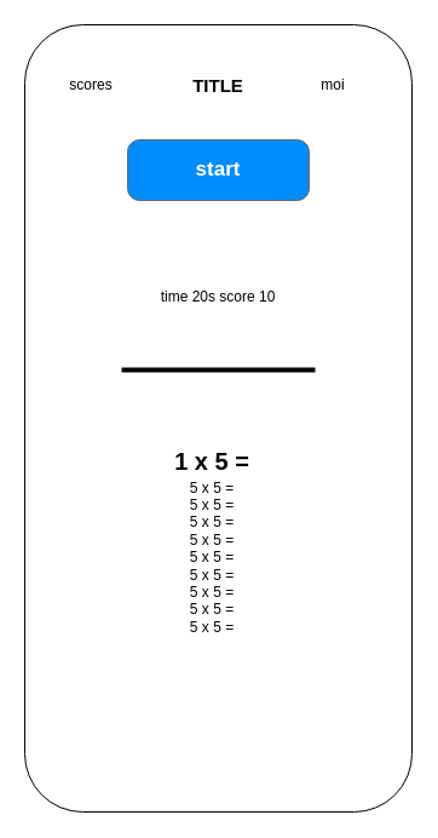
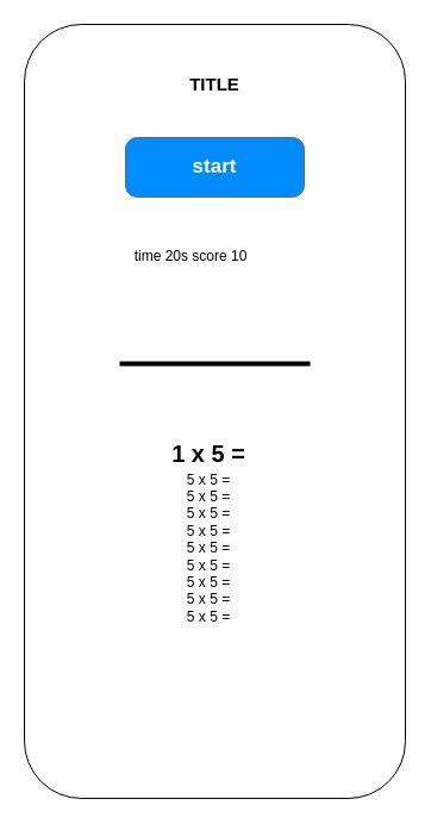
- <mxCell id="9" value="scores" style="text;html=1;strokeColor=none;fillColor=none;align=center;verticalAlign=middle;whiteSpace=wrap;rounded=0;" vertex="1" parent="1"><mxGeometry x="55" y="60" width="40" height="20" as="geometry" /></mxCell>
- <mxCell id="10" value="moi" style="text;html=1;strokeColor=none;fillColor=none;align=center;verticalAlign=middle;whiteSpace=wrap;rounded=0;" vertex="1" parent="1"><mxGeometry x="255" y="60" width="40" height="20" as="geometry" /></mxCell>
- <mxCell id="5" value="time 20s score 10" style="text;html=1;strokeColor=none;fillColor=none;align=center;verticalAlign=middle;whiteSpace=wrap;rounded=0;" vertex="1" parent="1"><mxGeometry x="70" y="220" width="220" height="50" as="geometry" /></mxCell>
+ <mxCell id="5" value="time 20s score 10" style="text;html=1;strokeColor=none;fillColor=none;align=center;verticalAlign=middle;whiteSpace=wrap;rounded=0;" vertex="1" parent="1"><mxGeometry x="50" y="190" width="220" height="50" as="geometry" /></mxCell>
